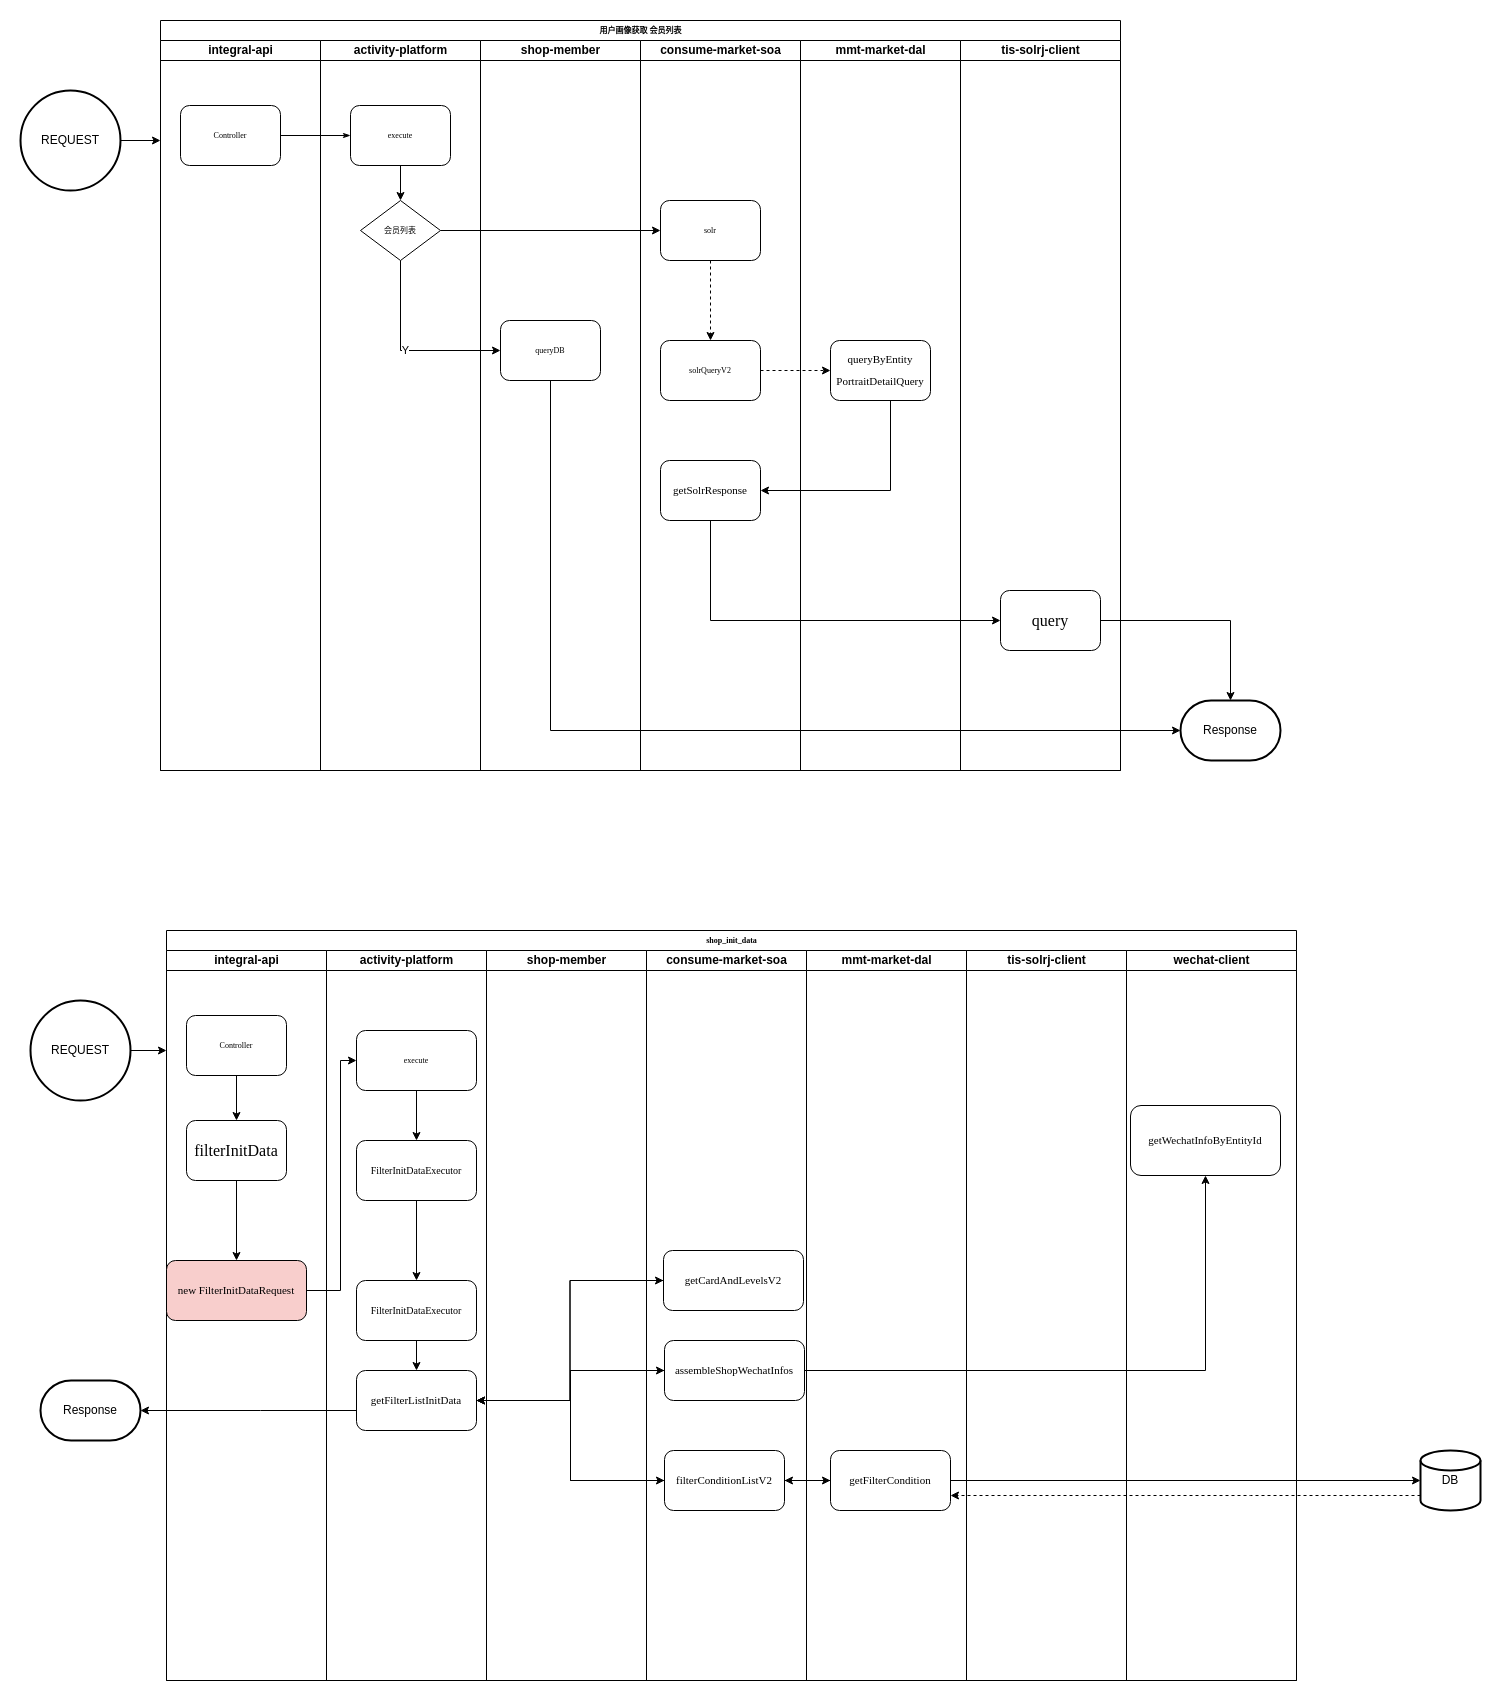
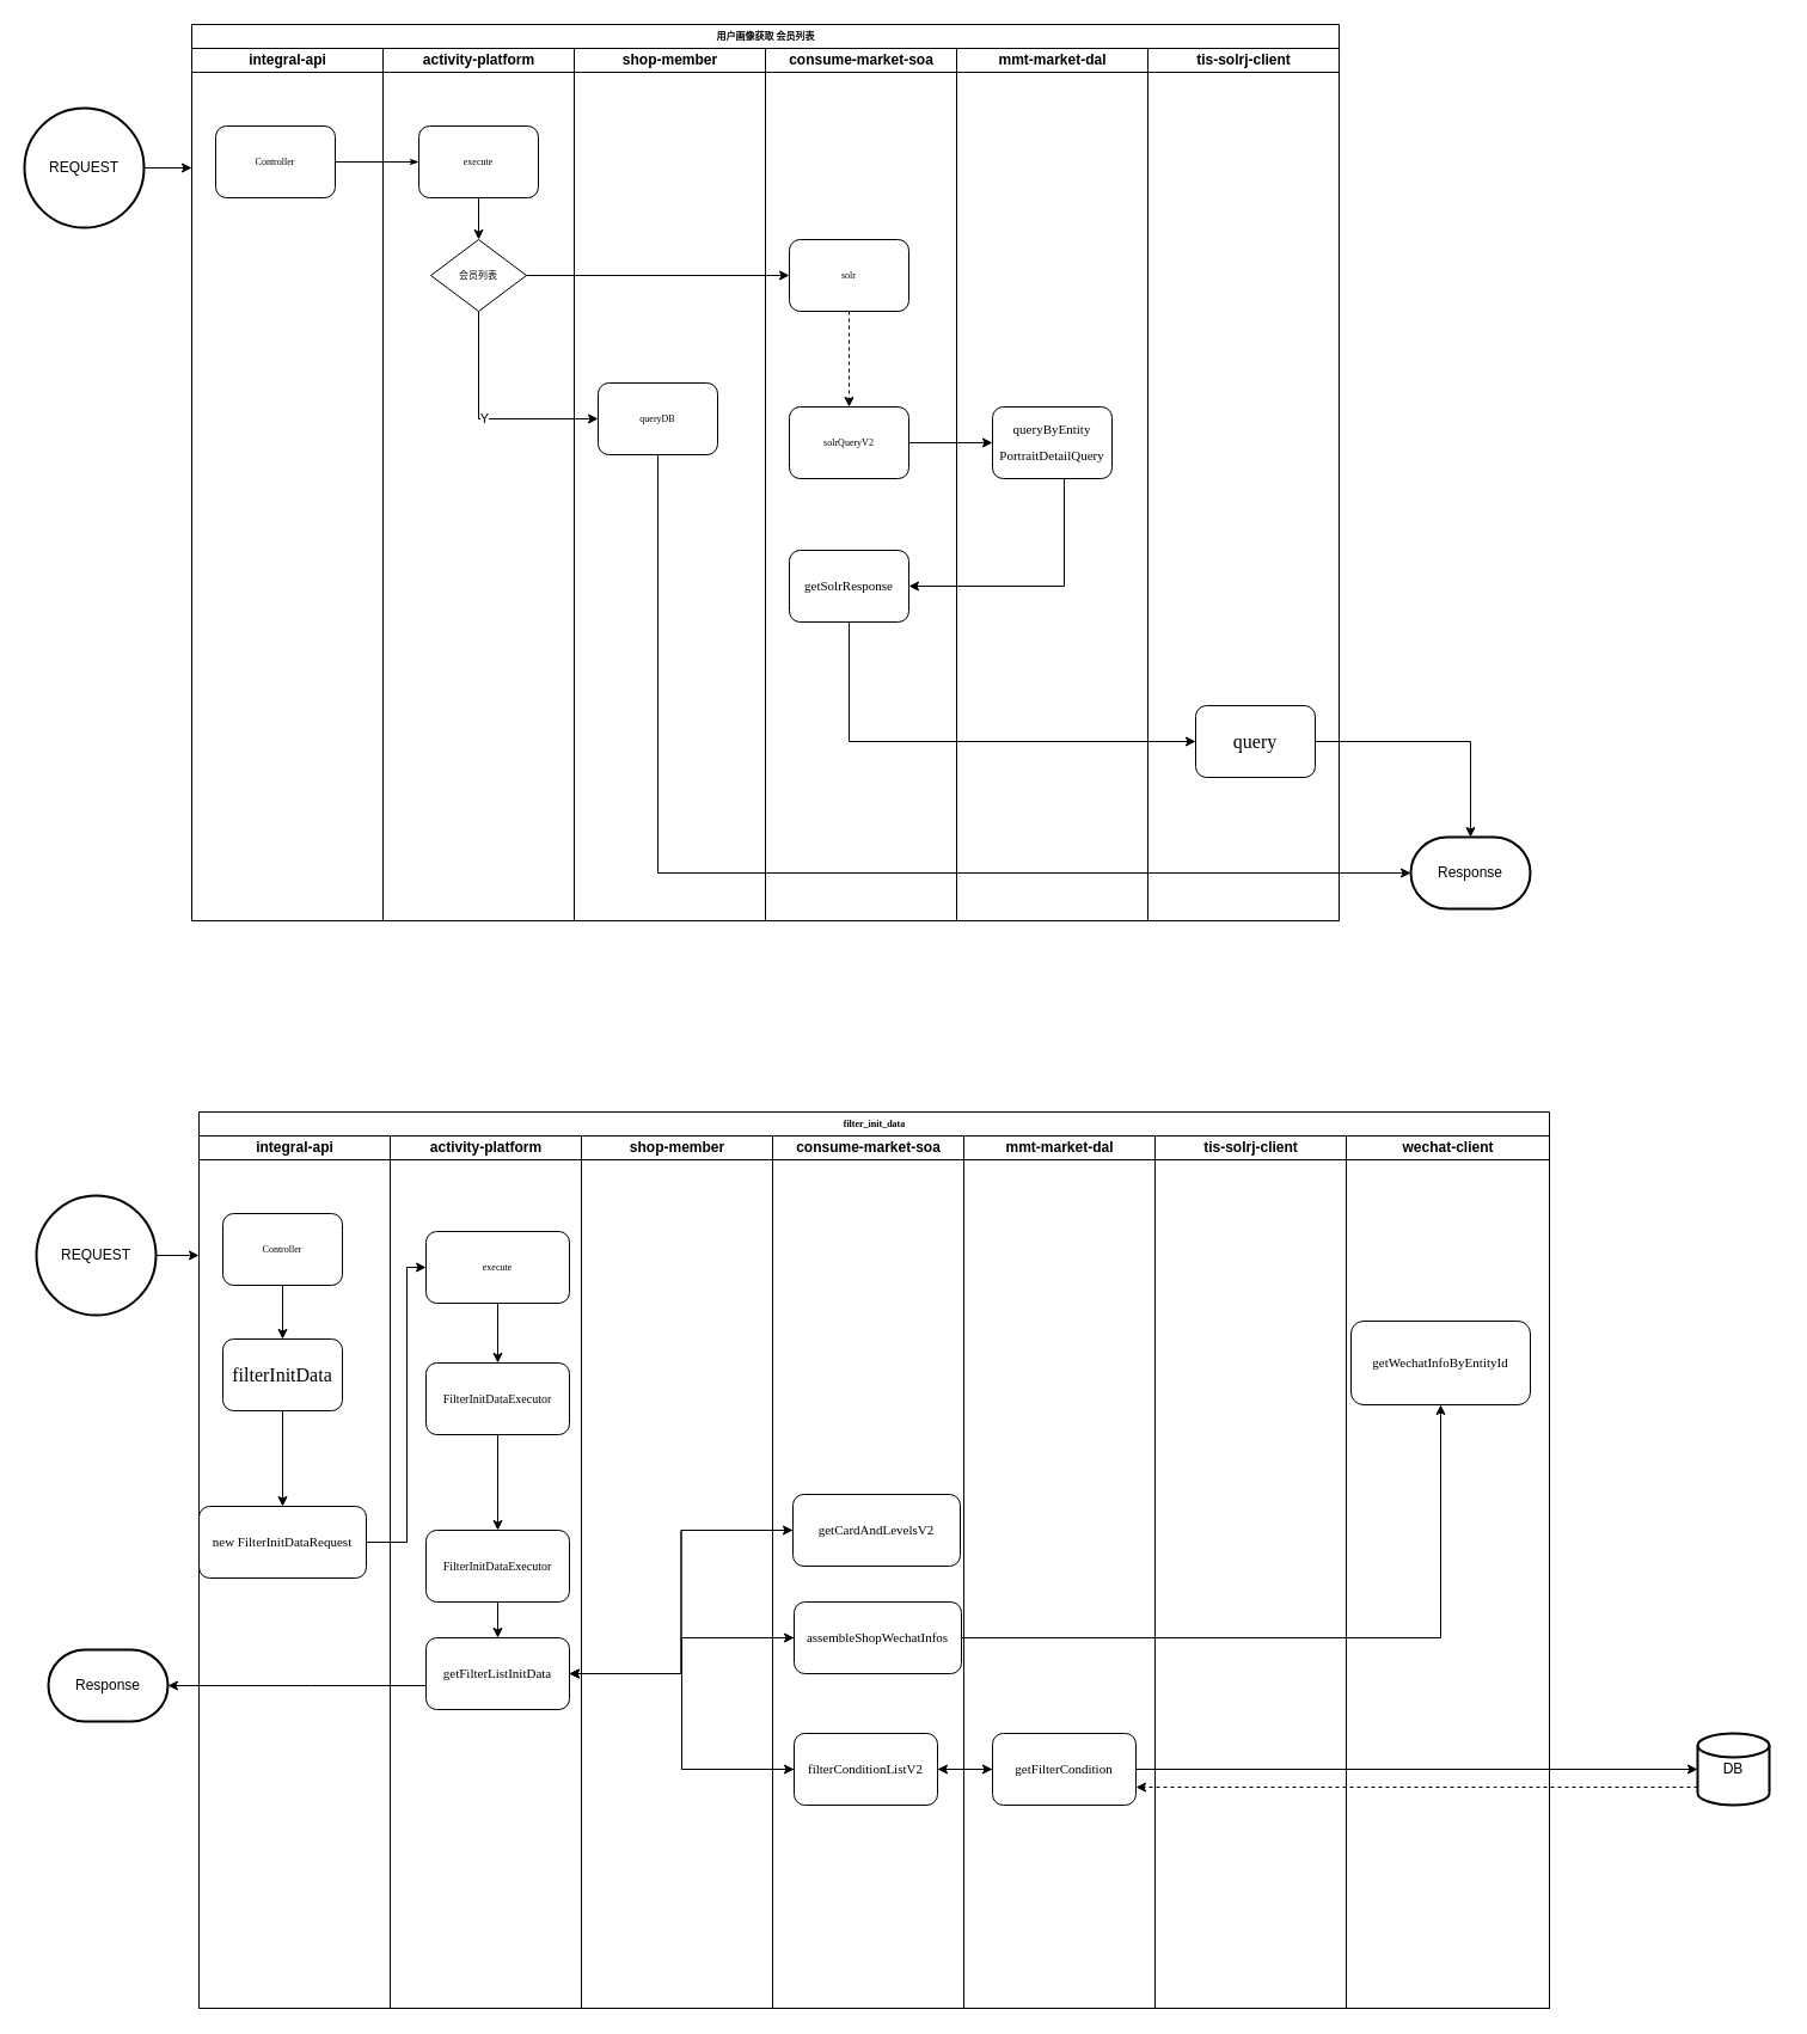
- <mxCell id="22" value="" style="edgeStyle=orthogonalEdgeStyle;rounded=0;orthogonalLoop=1;jettySize=auto;html=1;entryX=0;entryY=0.5;entryDx=0;entryDy=0;dashed=1;" parent="2" source="15" target="18" edge="1"><mxGeometry relative="1" as="geometry"><Array as="points"><mxPoint x="660" y="350" /></Array></mxGeometry></mxCell>
+ <mxCell id="22" value="" style="edgeStyle=orthogonalEdgeStyle;rounded=0;orthogonalLoop=1;jettySize=auto;html=1;entryX=0;entryY=0.5;entryDx=0;entryDy=0;" parent="2" source="15" target="18" edge="1"><mxGeometry relative="1" as="geometry"><Array as="points"><mxPoint x="660" y="350" /></Array></mxGeometry></mxCell>
- <mxCell id="33" value="shop_init_data" style="swimlane;html=1;childLayout=stackLayout;startSize=20;rounded=0;shadow=0;labelBackgroundColor=none;strokeColor=#000000;strokeWidth=1;fillColor=#ffffff;fontFamily=Verdana;fontSize=8;fontColor=#000000;align=center;" parent="32" vertex="1"><mxGeometry x="136" width="1130" height="750" as="geometry" /></mxCell>
+ <mxCell id="33" value="filter_init_data" style="swimlane;html=1;childLayout=stackLayout;startSize=20;rounded=0;shadow=0;labelBackgroundColor=none;strokeColor=#000000;strokeWidth=1;fillColor=#ffffff;fontFamily=Verdana;fontSize=8;fontColor=#000000;align=center;" parent="32" vertex="1"><mxGeometry x="136" width="1130" height="750" as="geometry" /></mxCell>
- <mxCell id="39" value="&lt;pre style=&quot;font-family: &amp;#34;source code pro&amp;#34;&quot;&gt;&lt;font style=&quot;font-size: 11px&quot;&gt;new FilterInitDataRequest&lt;/font&gt;&lt;/pre&gt;" style="rounded=1;whiteSpace=wrap;html=1;shadow=0;labelBackgroundColor=none;strokeColor=#000000;strokeWidth=1;fillColor=#f8cecc;fontFamily=Verdana;fontSize=8;fontColor=#000000;align=center;" parent="35" vertex="1"><mxGeometry y="245" width="140" height="60" as="geometry" /></mxCell>
+ <mxCell id="39" value="&lt;pre style=&quot;font-family: &amp;#34;source code pro&amp;#34;&quot;&gt;&lt;font style=&quot;font-size: 11px&quot;&gt;new FilterInitDataRequest&lt;/font&gt;&lt;/pre&gt;" style="rounded=1;whiteSpace=wrap;html=1;shadow=0;labelBackgroundColor=none;strokeColor=#000000;strokeWidth=1;fillColor=#ffffff;fontFamily=Verdana;fontSize=8;fontColor=#000000;align=center;" parent="35" vertex="1"><mxGeometry y="245" width="140" height="60" as="geometry" /></mxCell>
